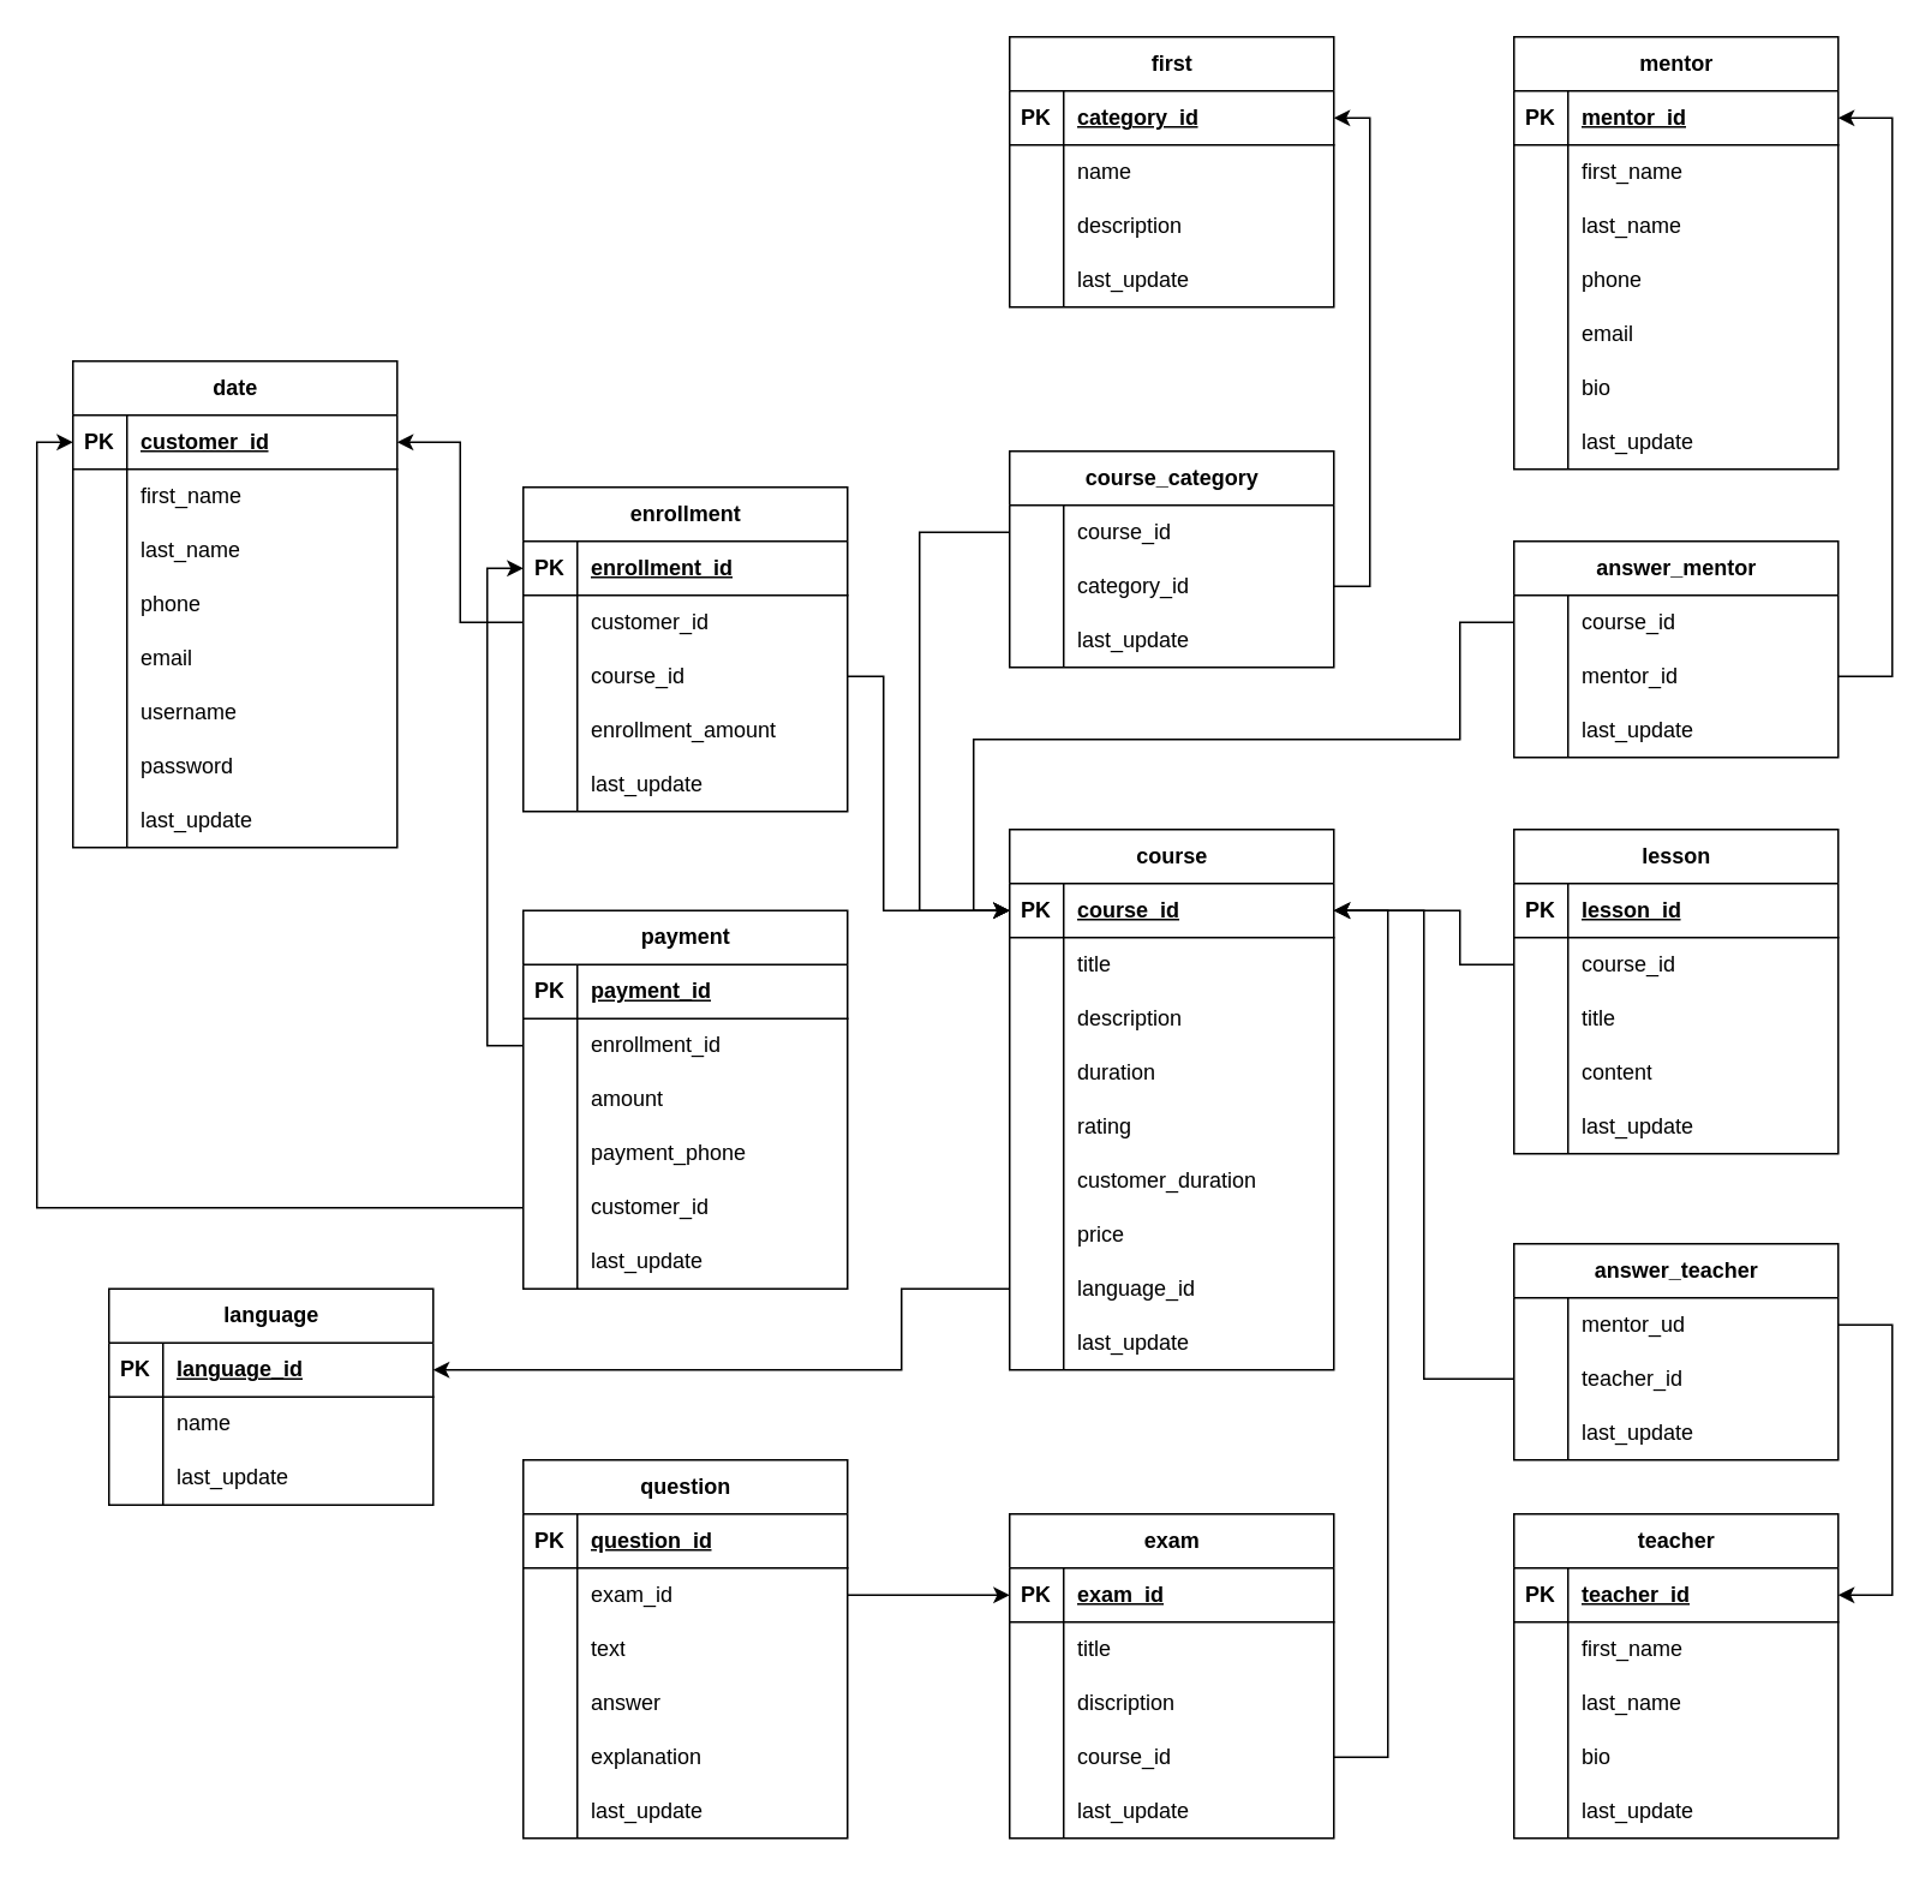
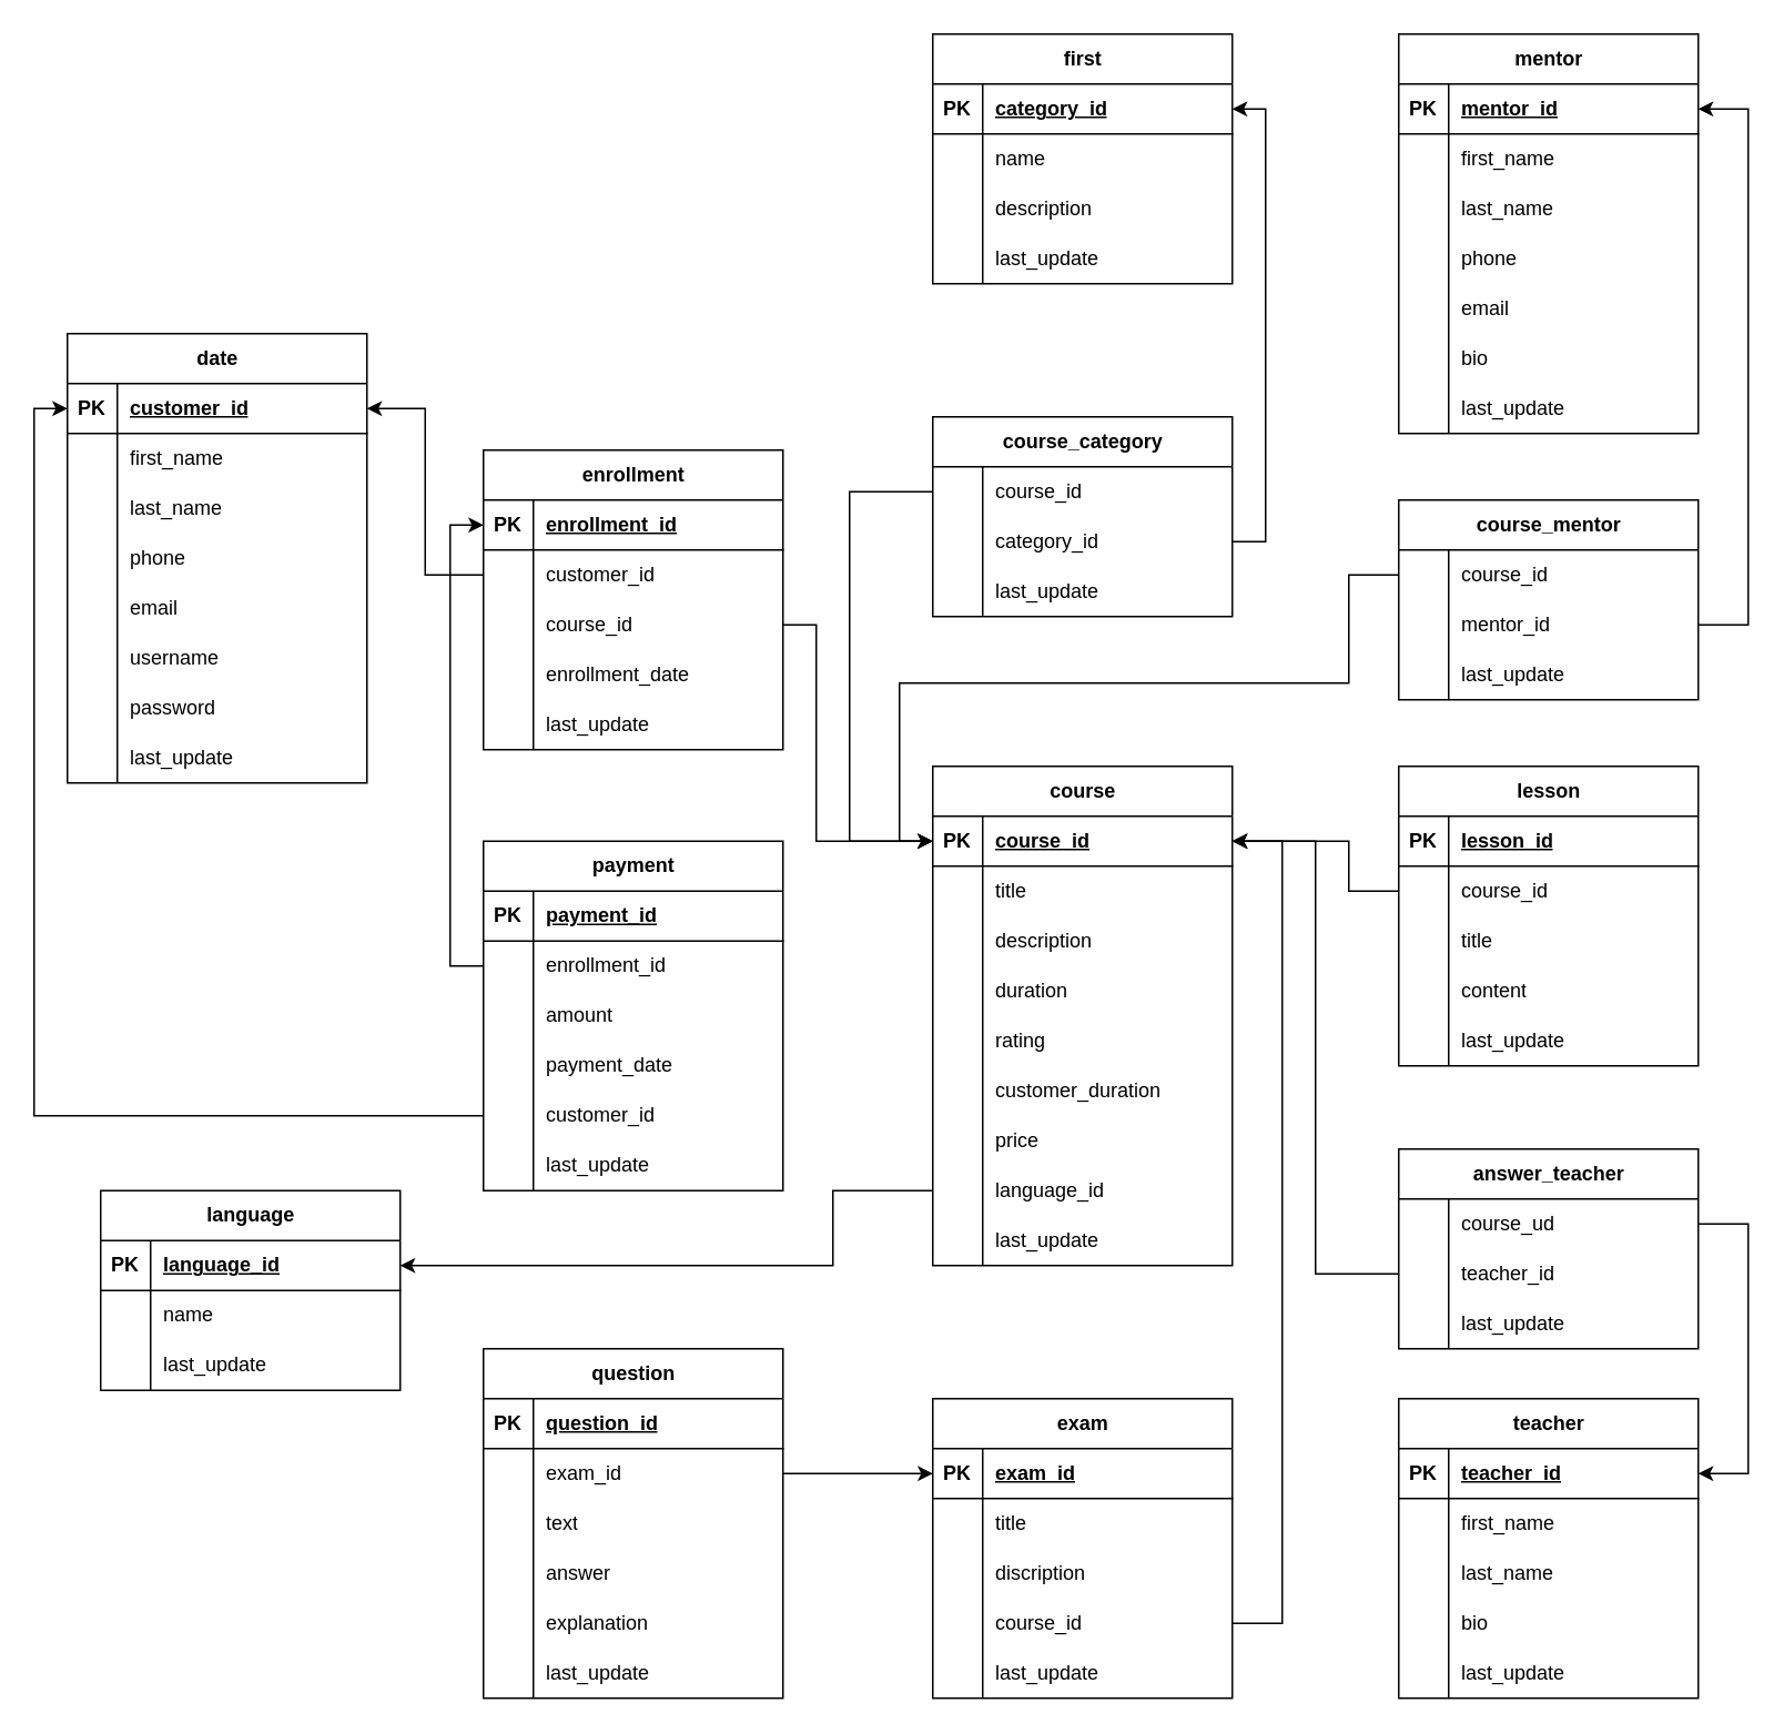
- <mxCell id="112" value="answer_mentor" style="shape=table;startSize=30;container=1;collapsible=1;childLayout=tableLayout;fixedRows=1;rowLines=0;fontStyle=1;align=center;resizeLast=1;html=1;" vertex="1" parent="1"><mxGeometry x="840" y="300" width="180" height="120" as="geometry" /></mxCell>
+ <mxCell id="112" value="course_mentor" style="shape=table;startSize=30;container=1;collapsible=1;childLayout=tableLayout;fixedRows=1;rowLines=0;fontStyle=1;align=center;resizeLast=1;html=1;" vertex="1" parent="1"><mxGeometry x="840" y="300" width="180" height="120" as="geometry" /></mxCell>
- <mxCell id="67" value="enrollment_amount" style="shape=partialRectangle;connectable=0;fillColor=none;top=0;left=0;bottom=0;right=0;align=left;spacingLeft=6;overflow=hidden;whiteSpace=wrap;html=1;" vertex="1" parent="65"><mxGeometry x="30" width="150" height="30" as="geometry"><mxRectangle width="150" height="30" as="alternateBounds" /></mxGeometry></mxCell>
+ <mxCell id="67" value="enrollment_date" style="shape=partialRectangle;connectable=0;fillColor=none;top=0;left=0;bottom=0;right=0;align=left;spacingLeft=6;overflow=hidden;whiteSpace=wrap;html=1;" vertex="1" parent="65"><mxGeometry x="30" width="150" height="30" as="geometry"><mxRectangle width="150" height="30" as="alternateBounds" /></mxGeometry></mxCell>
- <mxCell id="83" value="payment_phone" style="shape=partialRectangle;connectable=0;fillColor=none;top=0;left=0;bottom=0;right=0;align=left;spacingLeft=6;overflow=hidden;whiteSpace=wrap;html=1;" vertex="1" parent="81"><mxGeometry x="30" width="150" height="30" as="geometry"><mxRectangle width="150" height="30" as="alternateBounds" /></mxGeometry></mxCell>
+ <mxCell id="83" value="payment_date" style="shape=partialRectangle;connectable=0;fillColor=none;top=0;left=0;bottom=0;right=0;align=left;spacingLeft=6;overflow=hidden;whiteSpace=wrap;html=1;" vertex="1" parent="81"><mxGeometry x="30" width="150" height="30" as="geometry"><mxRectangle width="150" height="30" as="alternateBounds" /></mxGeometry></mxCell>
- <mxCell id="170" value="mentor_ud" style="shape=partialRectangle;connectable=0;fillColor=none;top=0;left=0;bottom=0;right=0;align=left;spacingLeft=6;overflow=hidden;whiteSpace=wrap;html=1;" vertex="1" parent="168"><mxGeometry x="30" width="150" height="30" as="geometry"><mxRectangle width="150" height="30" as="alternateBounds" /></mxGeometry></mxCell>
+ <mxCell id="170" value="course_ud" style="shape=partialRectangle;connectable=0;fillColor=none;top=0;left=0;bottom=0;right=0;align=left;spacingLeft=6;overflow=hidden;whiteSpace=wrap;html=1;" vertex="1" parent="168"><mxGeometry x="30" width="150" height="30" as="geometry"><mxRectangle width="150" height="30" as="alternateBounds" /></mxGeometry></mxCell>
